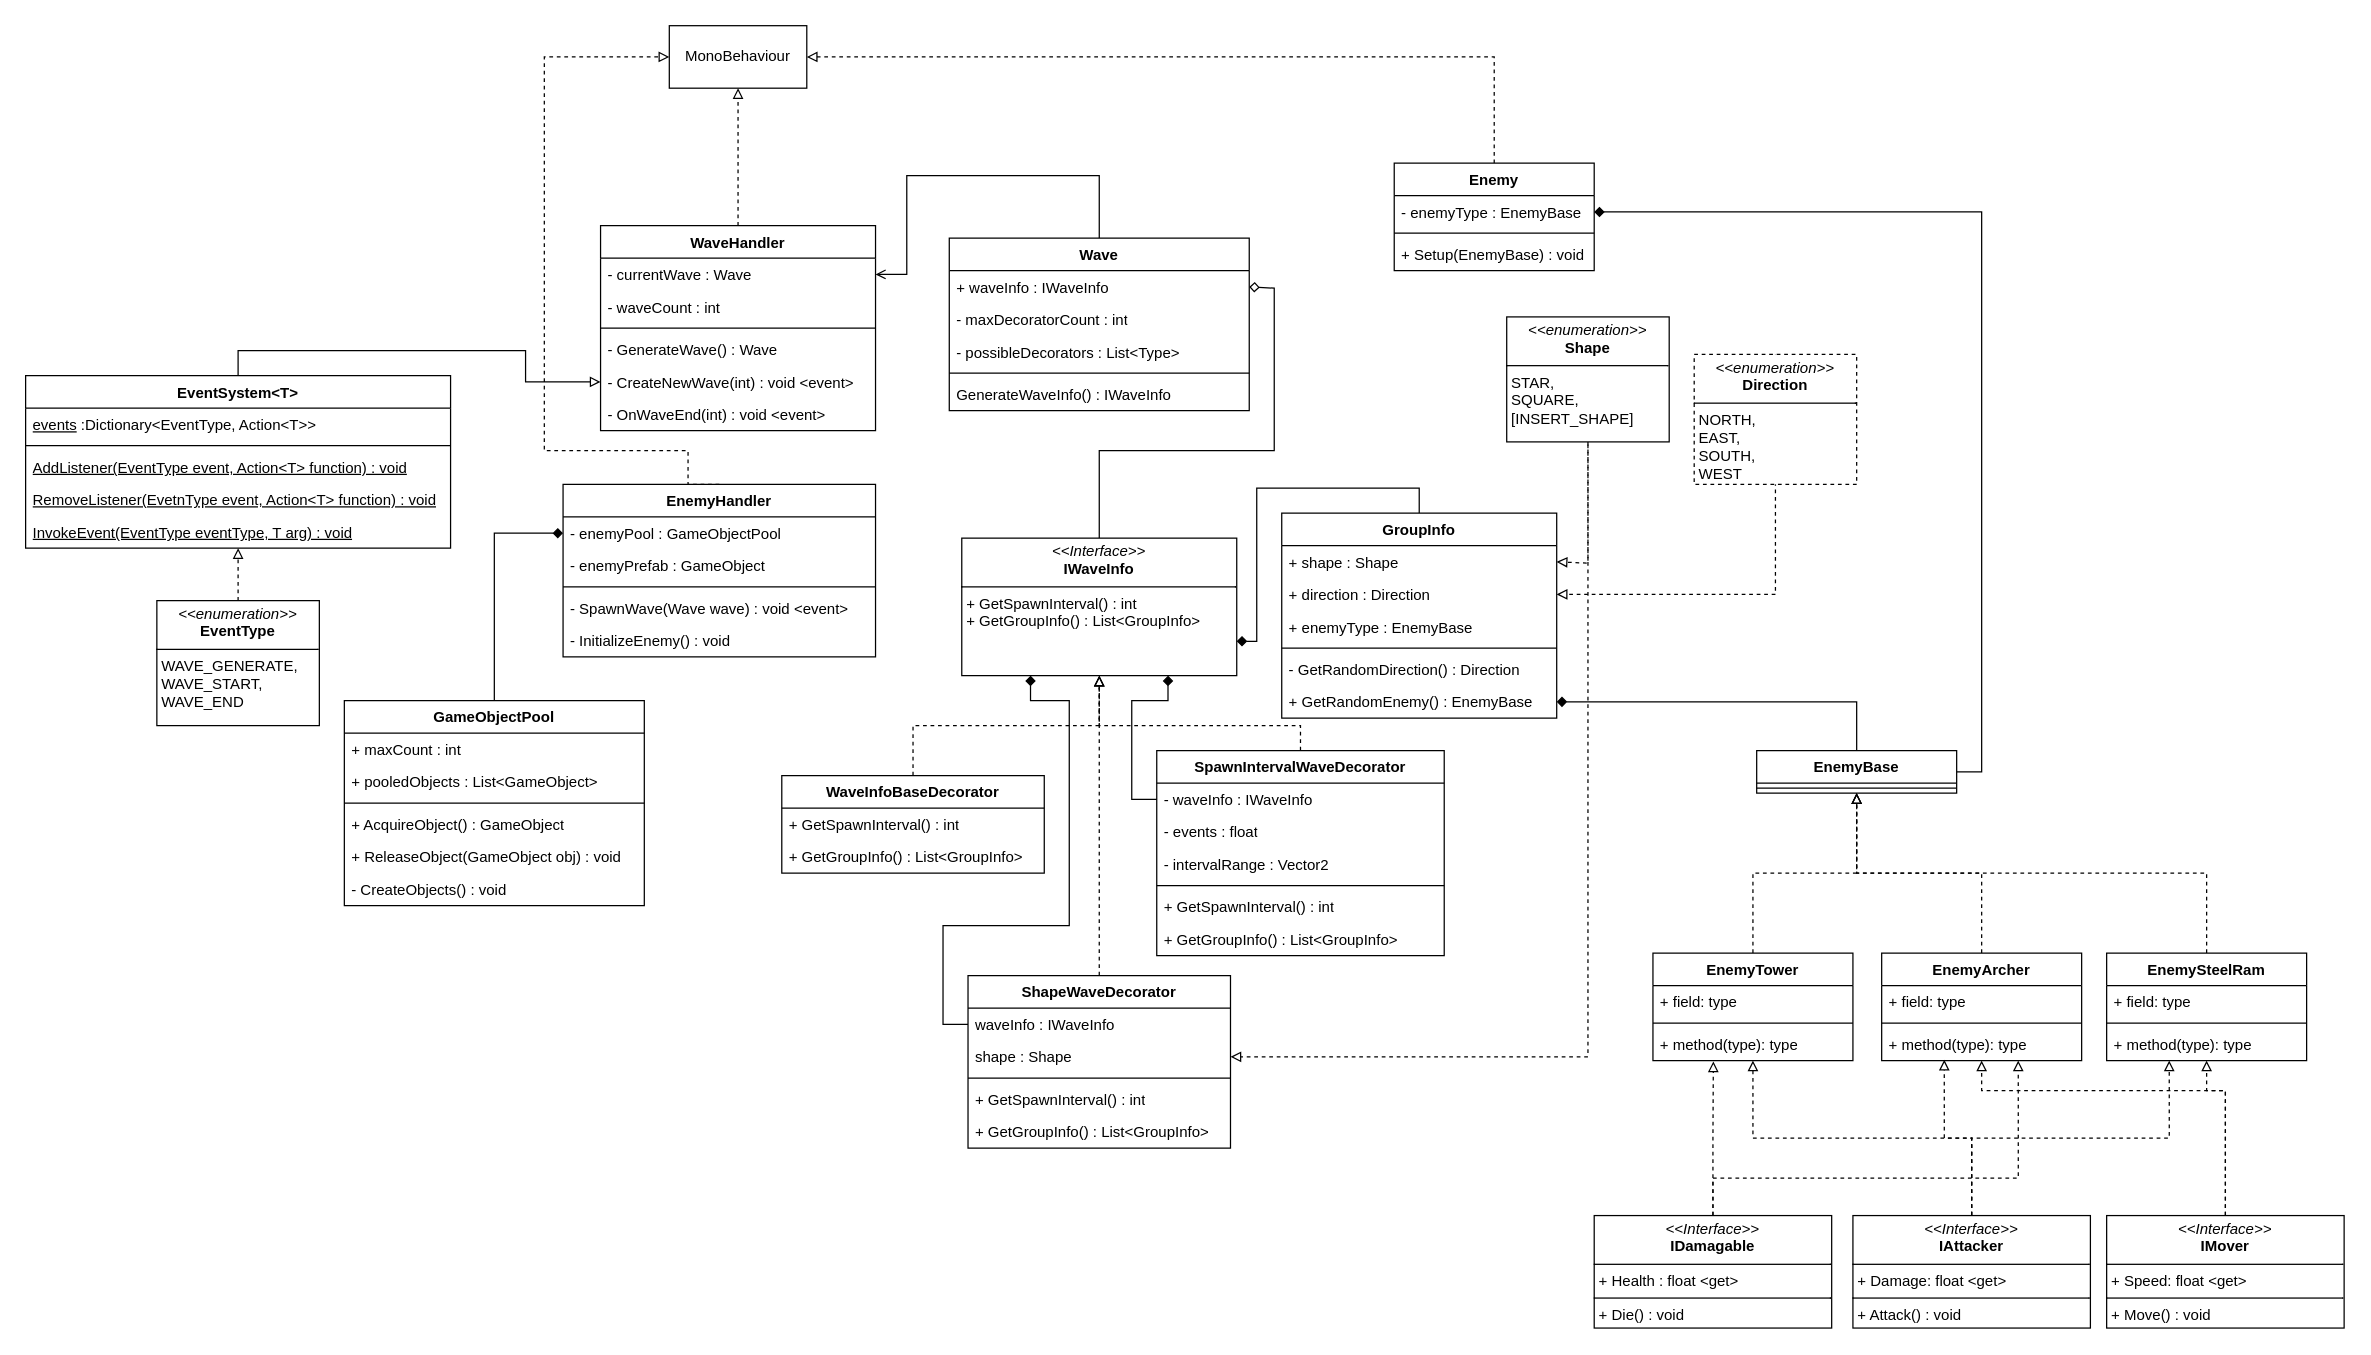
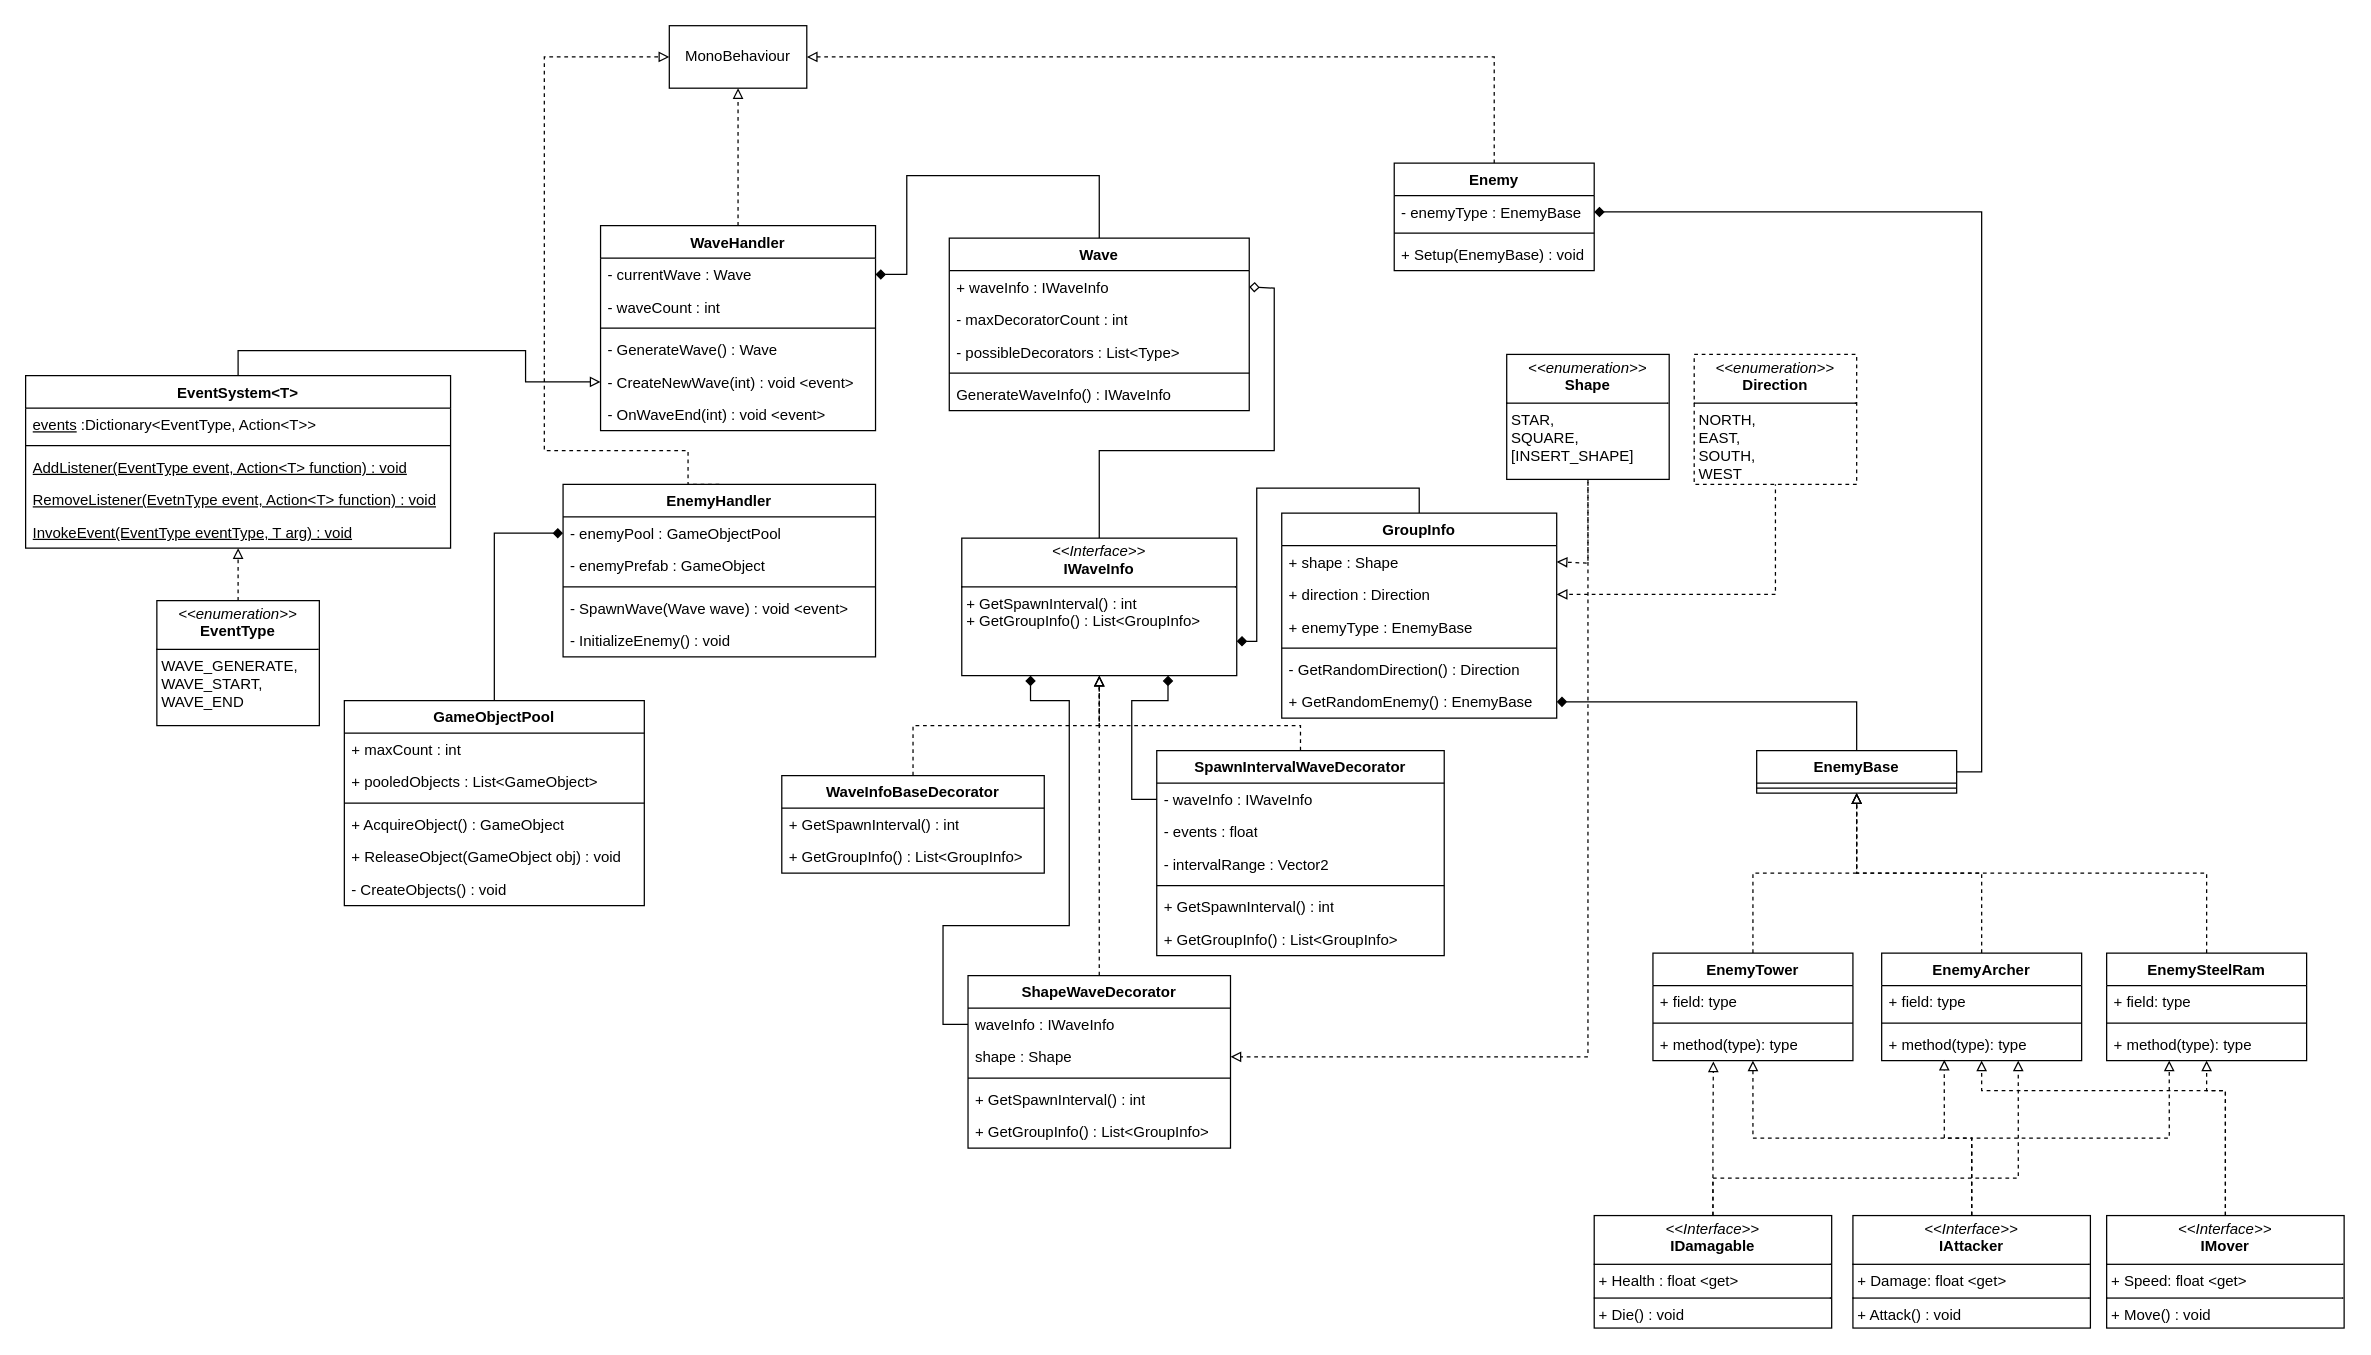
- <mxCell id="2" style="edgeStyle=orthogonalEdgeStyle;rounded=0;orthogonalLoop=1;jettySize=auto;html=1;exitX=0.5;exitY=0;exitDx=0;exitDy=0;endArrow=open;endFill=1;" parent="1" source="3" target="45" edge="1"><mxGeometry relative="1" as="geometry"><Array as="points"><mxPoint x="879" y="140" /><mxPoint x="725" y="140" /><mxPoint x="725" y="219" /></Array></mxGeometry></mxCell>
+ <mxCell id="2" style="edgeStyle=orthogonalEdgeStyle;rounded=0;orthogonalLoop=1;jettySize=auto;html=1;exitX=0.5;exitY=0;exitDx=0;exitDy=0;endArrow=diamond;endFill=1;" parent="1" source="3" target="45" edge="1"><mxGeometry relative="1" as="geometry"><Array as="points"><mxPoint x="879" y="140" /><mxPoint x="725" y="140" /><mxPoint x="725" y="219" /></Array></mxGeometry></mxCell>
- <mxCell id="40" value="&lt;p style=&quot;margin:0px;margin-top:4px;text-align:center;&quot;&gt;&lt;i&gt;&amp;lt;&amp;lt;enumeration&amp;gt;&amp;gt;&lt;/i&gt;&lt;br&gt;&lt;b&gt;Shape&lt;/b&gt;&lt;/p&gt;&lt;hr size=&quot;1&quot; style=&quot;border-style:solid;&quot;&gt;&lt;p style=&quot;margin:0px;margin-left:4px;&quot;&gt;STAR,&lt;/p&gt;&lt;p style=&quot;margin:0px;margin-left:4px;&quot;&gt;SQUARE,&lt;/p&gt;&lt;p style=&quot;margin:0px;margin-left:4px;&quot;&gt;[INSERT_SHAPE]&lt;/p&gt;" style="verticalAlign=top;align=left;overflow=fill;html=1;whiteSpace=wrap;" parent="1" vertex="1"><mxGeometry x="1205" y="253" width="130" height="100" as="geometry" /></mxCell>
+ <mxCell id="40" value="&lt;p style=&quot;margin:0px;margin-top:4px;text-align:center;&quot;&gt;&lt;i&gt;&amp;lt;&amp;lt;enumeration&amp;gt;&amp;gt;&lt;/i&gt;&lt;br&gt;&lt;b&gt;Shape&lt;/b&gt;&lt;/p&gt;&lt;hr size=&quot;1&quot; style=&quot;border-style:solid;&quot;&gt;&lt;p style=&quot;margin:0px;margin-left:4px;&quot;&gt;STAR,&lt;/p&gt;&lt;p style=&quot;margin:0px;margin-left:4px;&quot;&gt;SQUARE,&lt;/p&gt;&lt;p style=&quot;margin:0px;margin-left:4px;&quot;&gt;[INSERT_SHAPE]&lt;/p&gt;" style="verticalAlign=top;align=left;overflow=fill;html=1;whiteSpace=wrap;" parent="1" vertex="1"><mxGeometry x="1205" y="283" width="130" height="100" as="geometry" /></mxCell>
